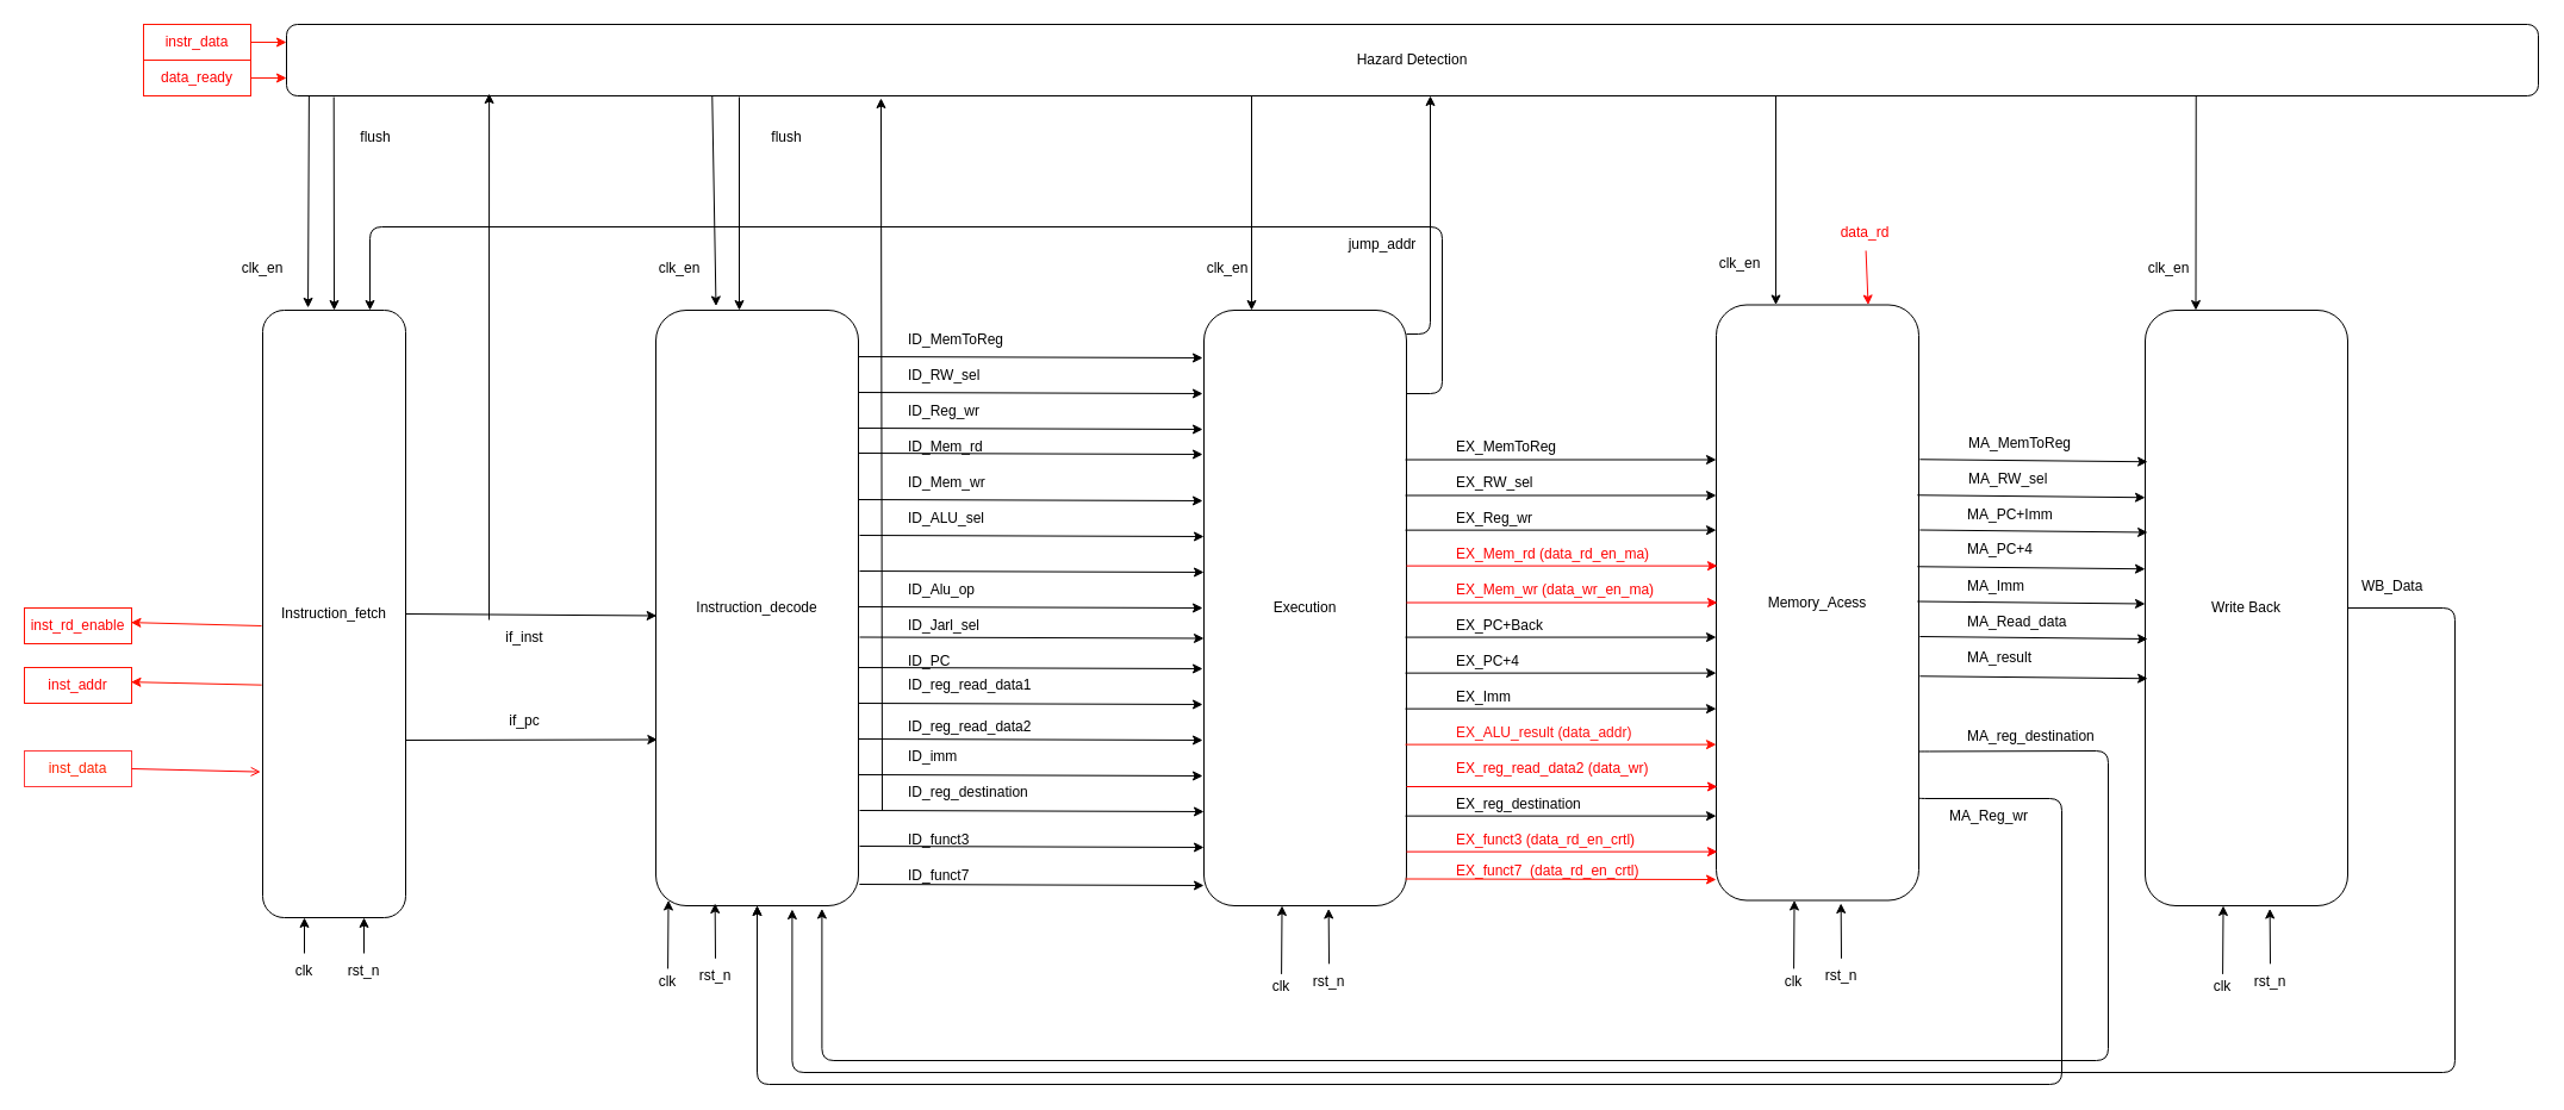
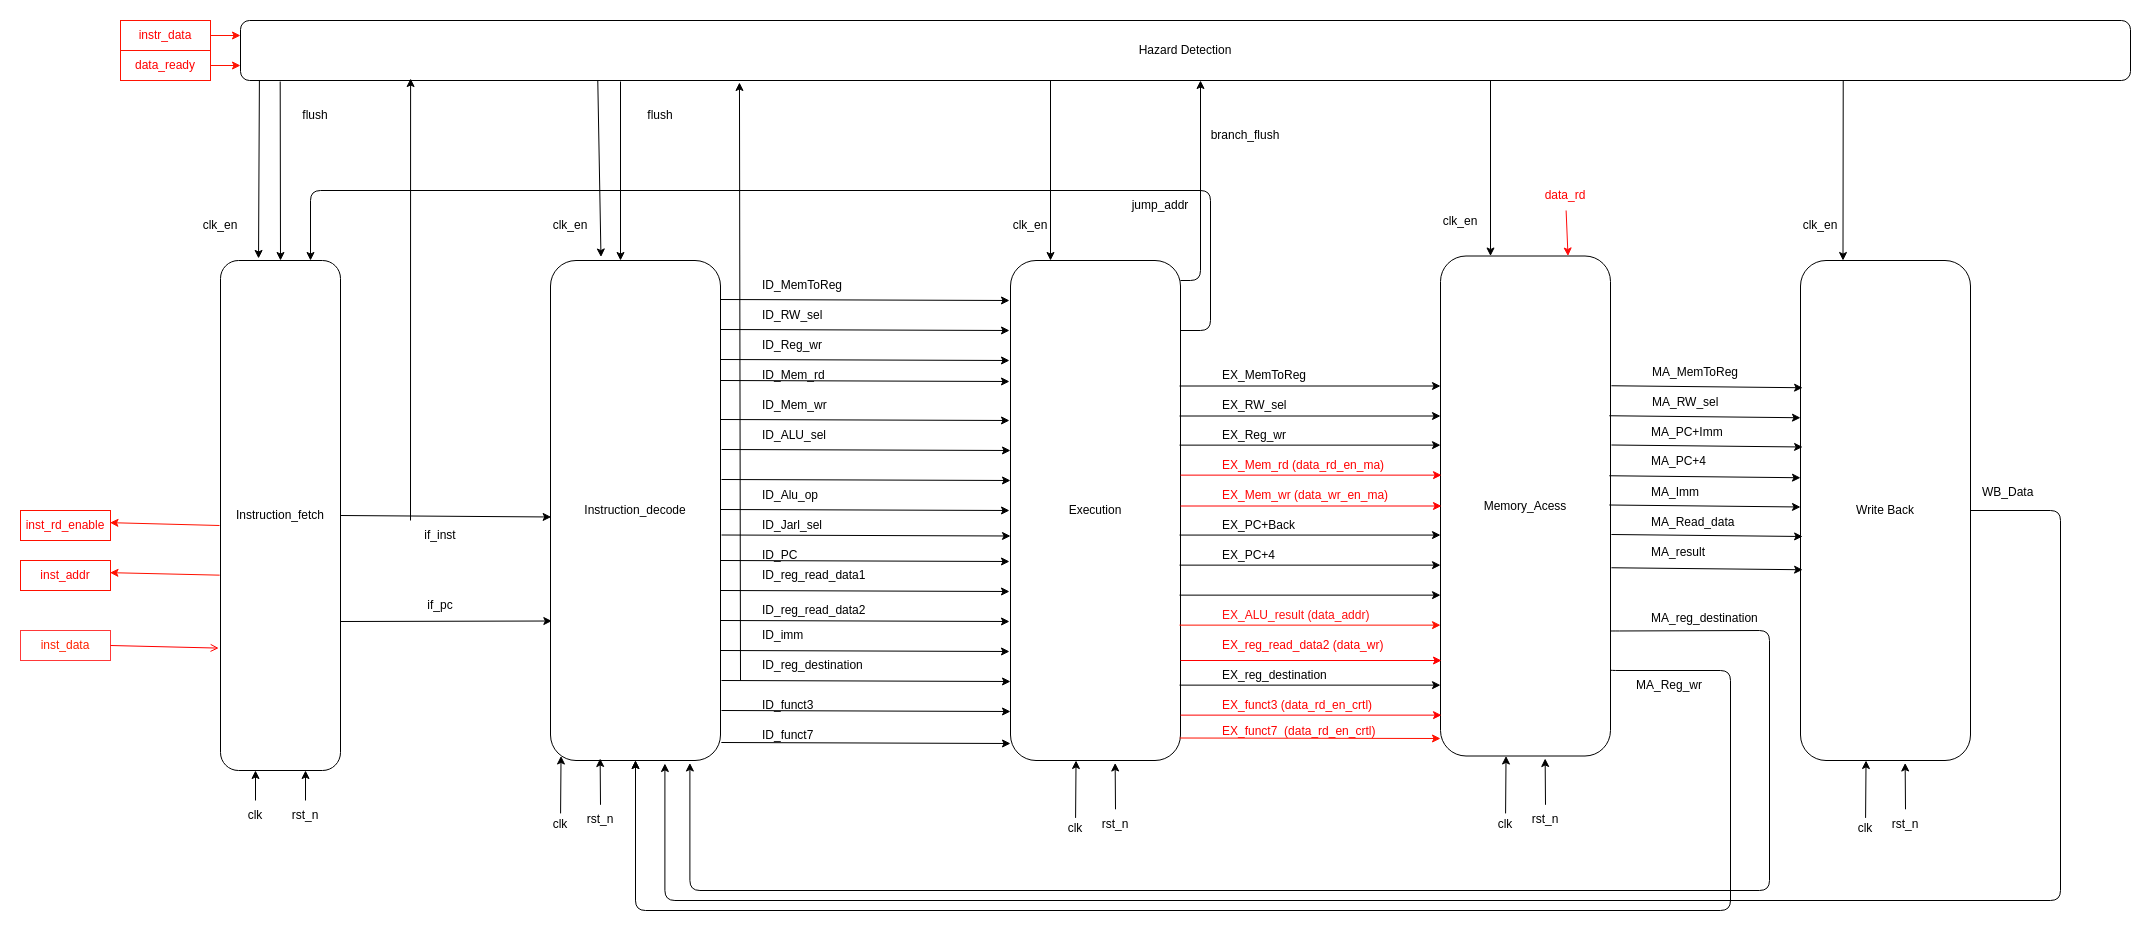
+ <mxCell id="79" value="branch_flush" style="text;strokeColor=none;align=center;fillColor=none;html=1;verticalAlign=middle;whiteSpace=wrap;rounded=0;" parent="1" vertex="1"><mxGeometry x="1200" y="120" width="90" height="30" as="geometry" /></mxCell>
- <mxCell id="77" value="EX_Imm" style="text;strokeColor=none;align=left;fillColor=none;html=1;verticalAlign=middle;whiteSpace=wrap;rounded=0;" parent="1" vertex="1"><mxGeometry x="1220" y="570" width="60" height="30" as="geometry" /></mxCell>
